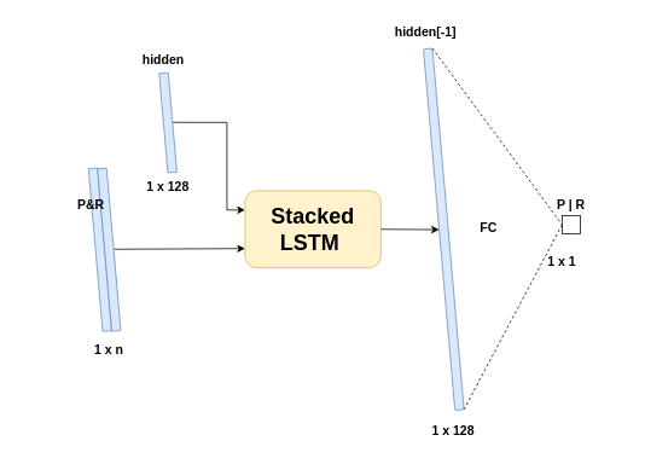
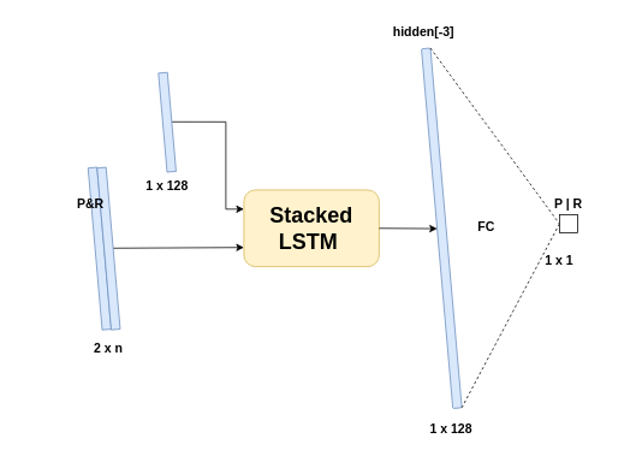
- <mxCell id="12" value="&lt;span style=&quot;font-size: 14px;&quot;&gt;&lt;font style=&quot;font-size: 14px;&quot;&gt;hidden[-1]&lt;br&gt;&lt;/font&gt;&lt;/span&gt;" style="text;html=1;strokeColor=none;fillColor=none;align=center;verticalAlign=middle;whiteSpace=wrap;rounded=0;fontStyle=1;fontSize=14;" vertex="1" parent="1"><mxGeometry x="428.58" y="20" width="80.71" height="30" as="geometry" /></mxCell>
+ <mxCell id="12" value="&lt;span style=&quot;font-size: 14px;&quot;&gt;&lt;font style=&quot;font-size: 14px;&quot;&gt;hidden[-3]&lt;br&gt;&lt;/font&gt;&lt;/span&gt;" style="text;html=1;strokeColor=none;fillColor=none;align=center;verticalAlign=middle;whiteSpace=wrap;rounded=0;fontStyle=1;fontSize=14;" vertex="1" parent="1"><mxGeometry x="428.58" y="20" width="80.71" height="30" as="geometry" /></mxCell>
- <mxCell id="9" value="hidden" style="text;html=1;strokeColor=none;fillColor=none;align=center;verticalAlign=middle;whiteSpace=wrap;rounded=0;fontSize=14;fontStyle=1" vertex="1" parent="1"><mxGeometry x="150" y="50" width="60" height="30" as="geometry" /></mxCell>
- <mxCell id="5" value="1 x n" style="text;html=1;strokeColor=none;fillColor=none;align=center;verticalAlign=middle;whiteSpace=wrap;rounded=0;fontSize=14;fontStyle=1" vertex="1" parent="1"><mxGeometry x="90" y="370" width="60" height="30" as="geometry" /></mxCell>
+ <mxCell id="5" value="2 x n" style="text;html=1;strokeColor=none;fillColor=none;align=center;verticalAlign=middle;whiteSpace=wrap;rounded=0;fontSize=14;fontStyle=1" vertex="1" parent="1"><mxGeometry x="90" y="370" width="60" height="30" as="geometry" /></mxCell>
